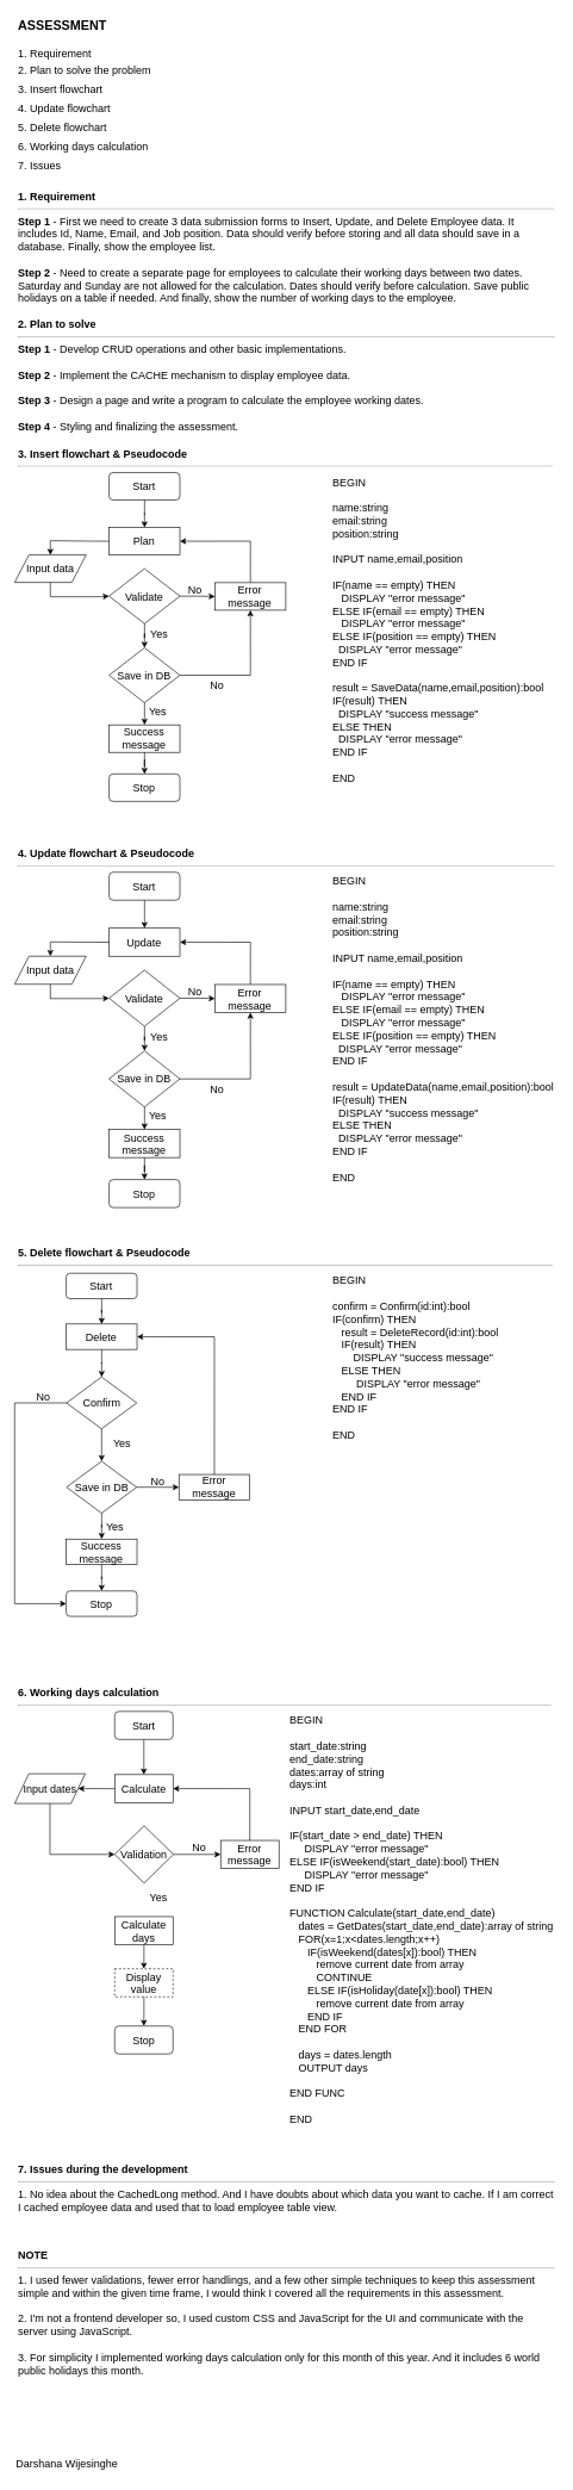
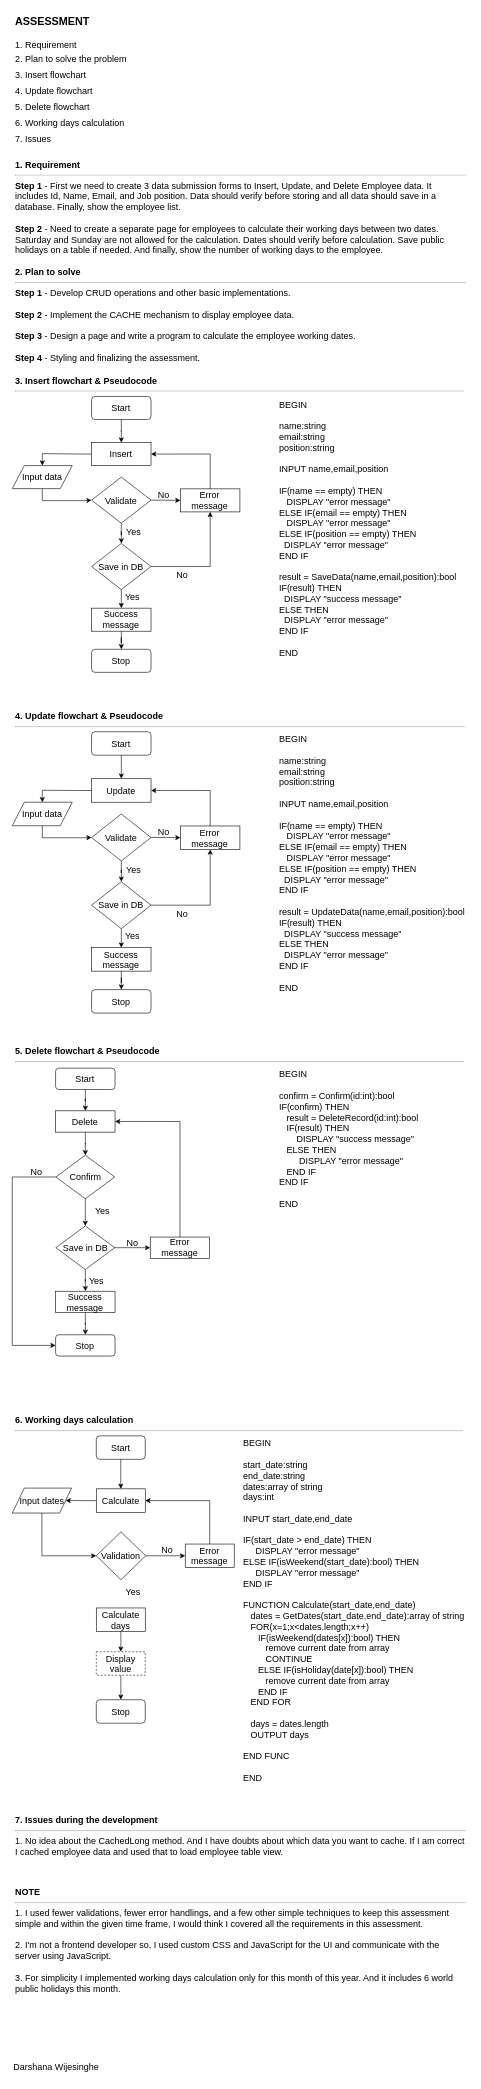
- <mxCell id="81" value="Plan" style="rounded=0;whiteSpace=wrap;html=1;fontSize=15;" parent="79" vertex="1"><mxGeometry x="132.174" y="76.834" width="99.13" height="38.417" as="geometry" /></mxCell>
+ <mxCell id="81" value="Insert" style="rounded=0;whiteSpace=wrap;html=1;fontSize=15;" parent="79" vertex="1"><mxGeometry x="132.174" y="76.834" width="99.13" height="38.417" as="geometry" /></mxCell>
